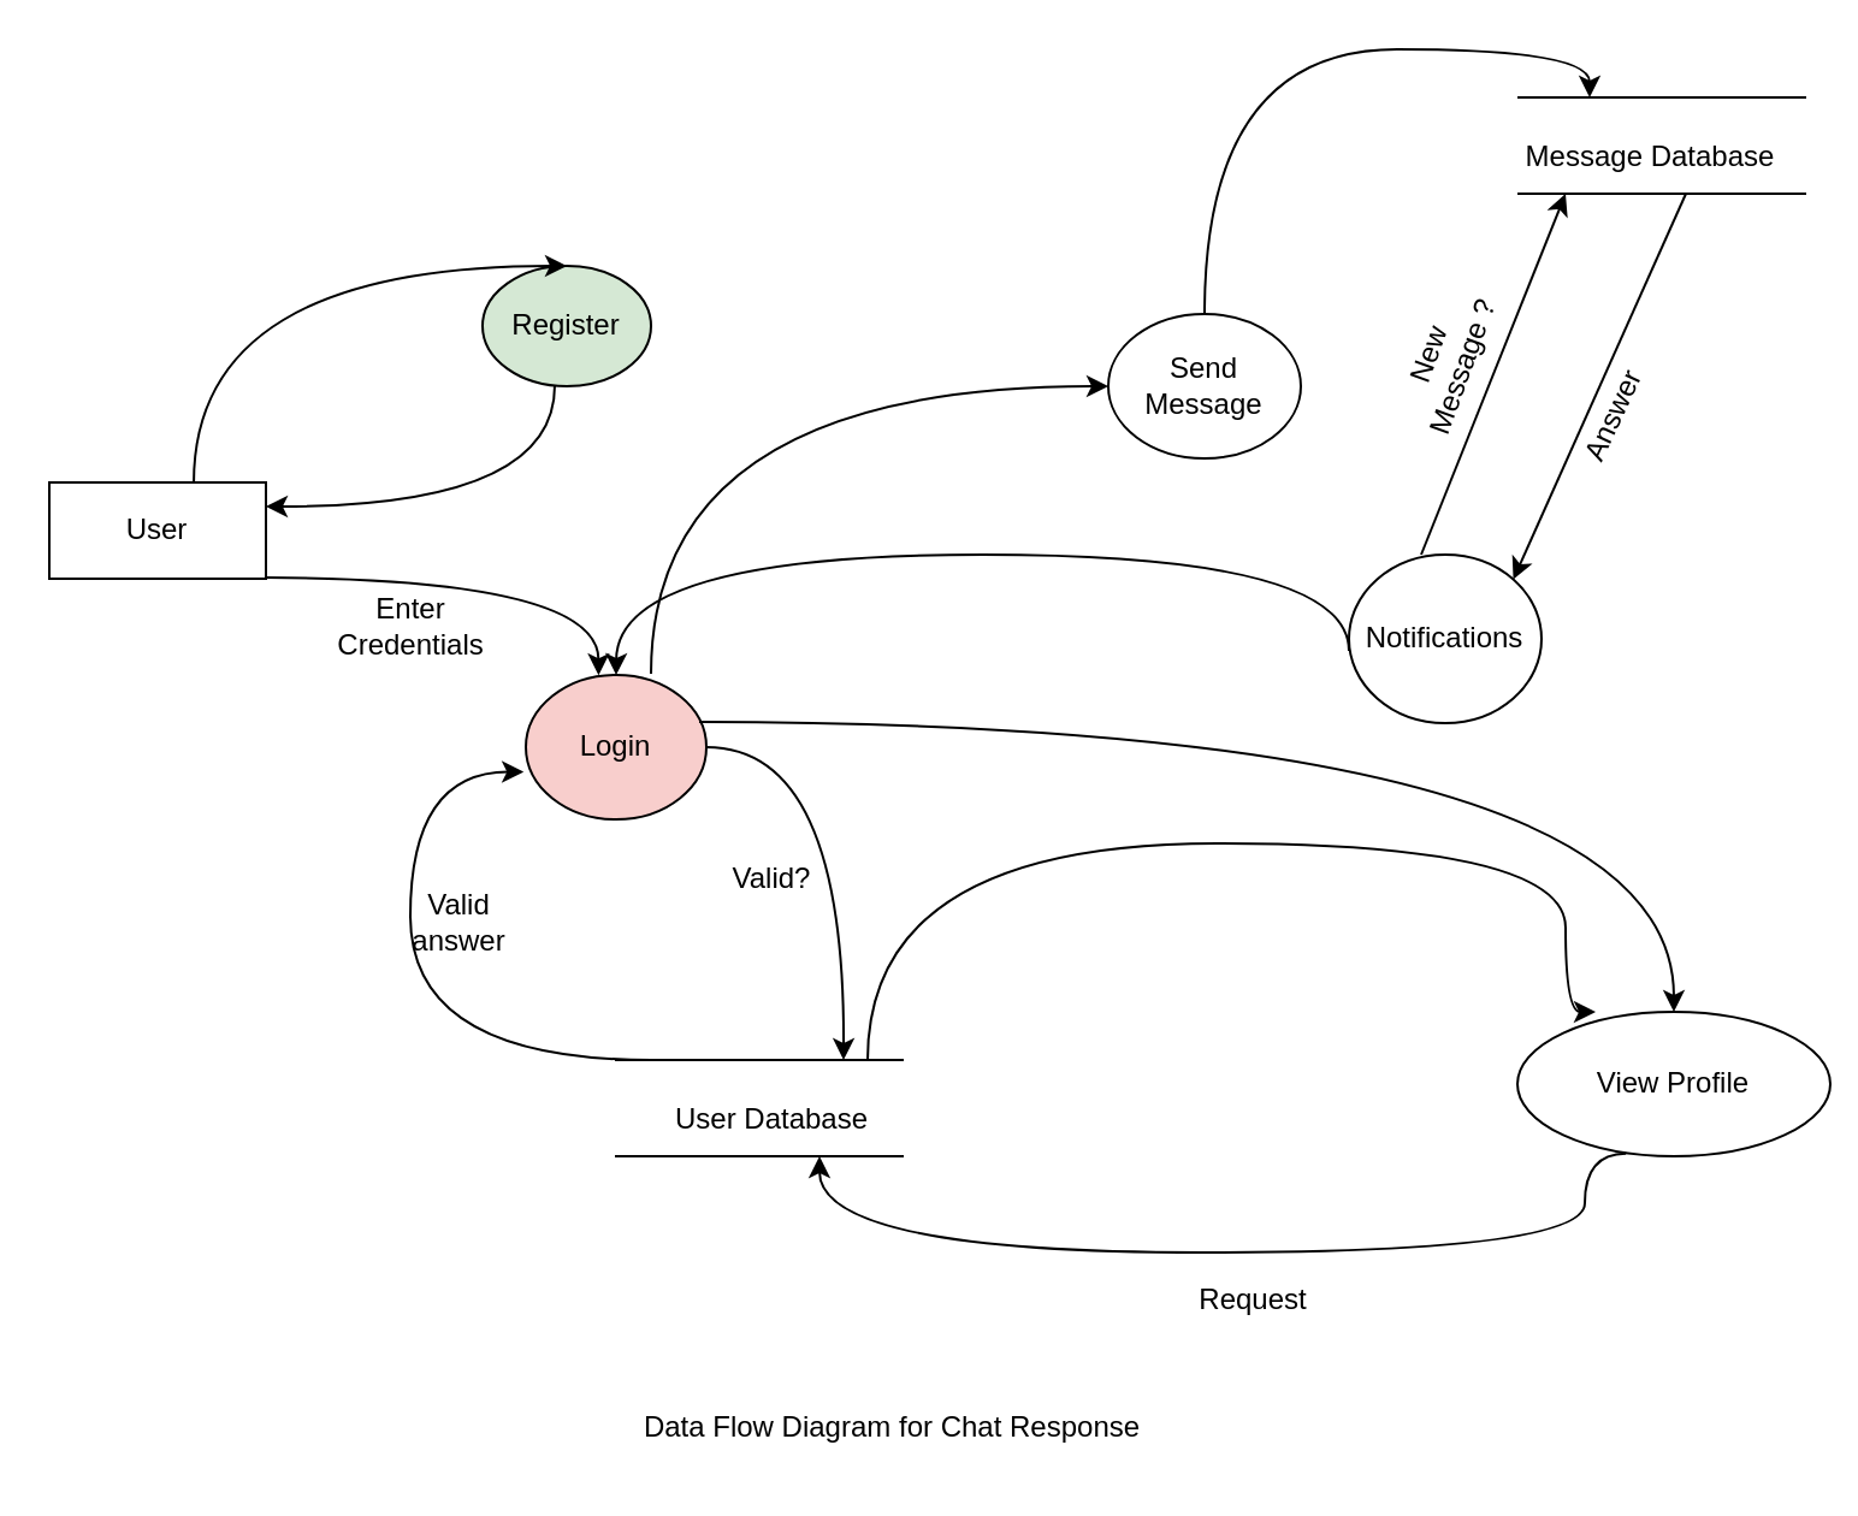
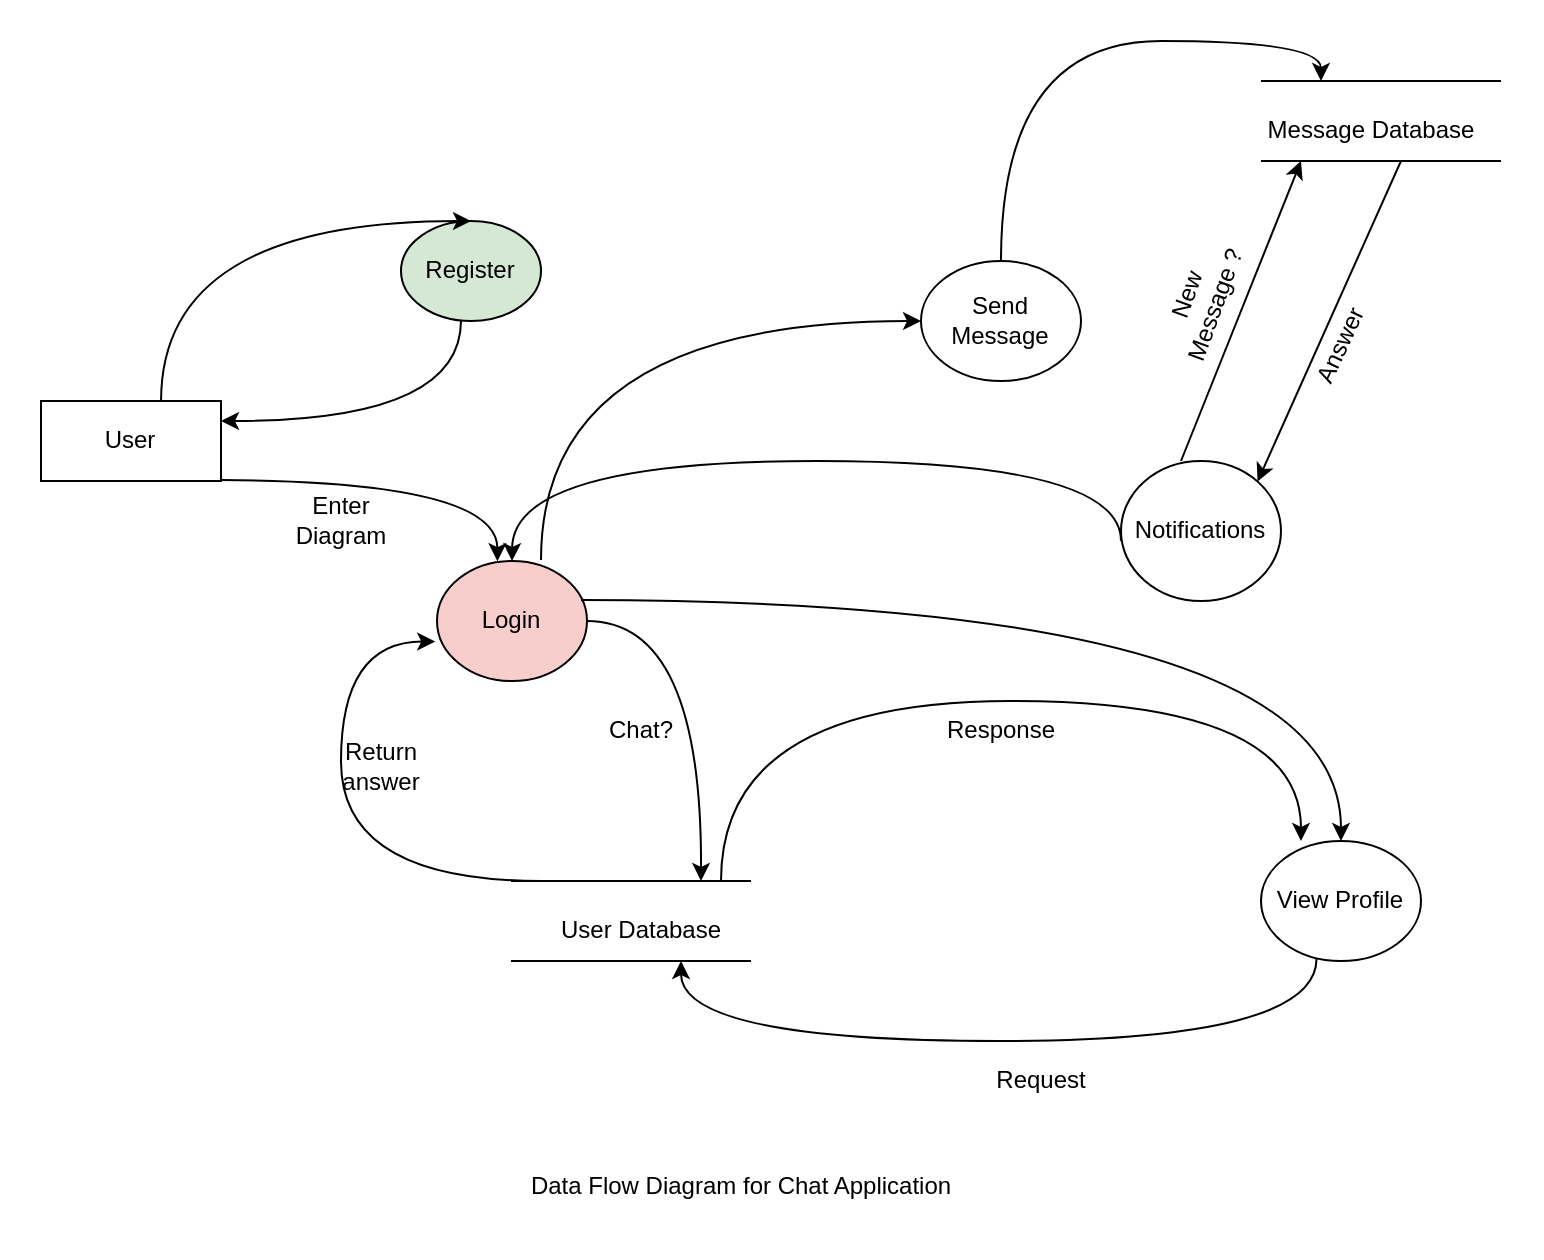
- <mxCell id="24" value="&lt;div&gt;Enter &lt;br&gt;&lt;/div&gt;&lt;div&gt;Credentials&lt;/div&gt;" style="text;html=1;align=center;verticalAlign=middle;resizable=0;points=[];autosize=1;strokeColor=none;fillColor=none;" vertex="1" parent="1"><mxGeometry x="130" y="240" width="80" height="40" as="geometry" /></mxCell>
+ <mxCell id="24" value="&lt;div&gt;Enter &lt;br&gt;&lt;/div&gt;&lt;div&gt;Diagram&lt;/div&gt;" style="text;html=1;align=center;verticalAlign=middle;resizable=0;points=[];autosize=1;strokeColor=none;fillColor=none;" vertex="1" parent="1"><mxGeometry x="130" y="240" width="80" height="40" as="geometry" /></mxCell>
- <mxCell id="27" value="Valid?" style="text;html=1;align=center;verticalAlign=middle;resizable=0;points=[];autosize=1;strokeColor=none;fillColor=none;" vertex="1" parent="1"><mxGeometry x="290" y="350" width="60" height="30" as="geometry" /></mxCell>
+ <mxCell id="27" value="Chat?" style="text;html=1;align=center;verticalAlign=middle;resizable=0;points=[];autosize=1;strokeColor=none;fillColor=none;" vertex="1" parent="1"><mxGeometry x="290" y="350" width="60" height="30" as="geometry" /></mxCell>
+ <mxCell id="29" value="Response" style="text;html=1;align=center;verticalAlign=middle;resizable=0;points=[];autosize=1;strokeColor=none;fillColor=none;" vertex="1" parent="1"><mxGeometry x="460" y="350" width="80" height="30" as="geometry" /></mxCell>
- <mxCell id="26" value="&lt;div&gt;Valid &lt;br&gt;&lt;/div&gt;&lt;div&gt;answer&lt;/div&gt;" style="text;html=1;align=center;verticalAlign=middle;resizable=0;points=[];autosize=1;strokeColor=none;fillColor=none;" vertex="1" parent="1"><mxGeometry x="160" y="363" width="60" height="40" as="geometry" /></mxCell>
+ <mxCell id="26" value="&lt;div&gt;Return &lt;br&gt;&lt;/div&gt;&lt;div&gt;answer&lt;/div&gt;" style="text;html=1;align=center;verticalAlign=middle;resizable=0;points=[];autosize=1;strokeColor=none;fillColor=none;" vertex="1" parent="1"><mxGeometry x="160" y="363" width="60" height="40" as="geometry" /></mxCell>
- <mxCell id="18" value="View Profile" style="ellipse;whiteSpace=wrap;html=1;" vertex="1" parent="1"><mxGeometry x="630" y="420" width="130" height="60" as="geometry" /></mxCell>
+ <mxCell id="18" value="View Profile" style="ellipse;whiteSpace=wrap;html=1;" vertex="1" parent="1"><mxGeometry x="630" y="420" width="80" height="60" as="geometry" /></mxCell>
- <mxCell id="34" value="&lt;div&gt;Data Flow Diagram for Chat Response&lt;/div&gt;" style="text;html=1;align=center;verticalAlign=middle;resizable=0;points=[];autosize=1;strokeColor=none;fillColor=none;" vertex="1" parent="1"><mxGeometry x="255" y="578" width="230" height="30" as="geometry" /></mxCell>
+ <mxCell id="34" value="&lt;div&gt;Data Flow Diagram for Chat Application&lt;/div&gt;" style="text;html=1;align=center;verticalAlign=middle;resizable=0;points=[];autosize=1;strokeColor=none;fillColor=none;" vertex="1" parent="1"><mxGeometry x="255" y="578" width="230" height="30" as="geometry" /></mxCell>
